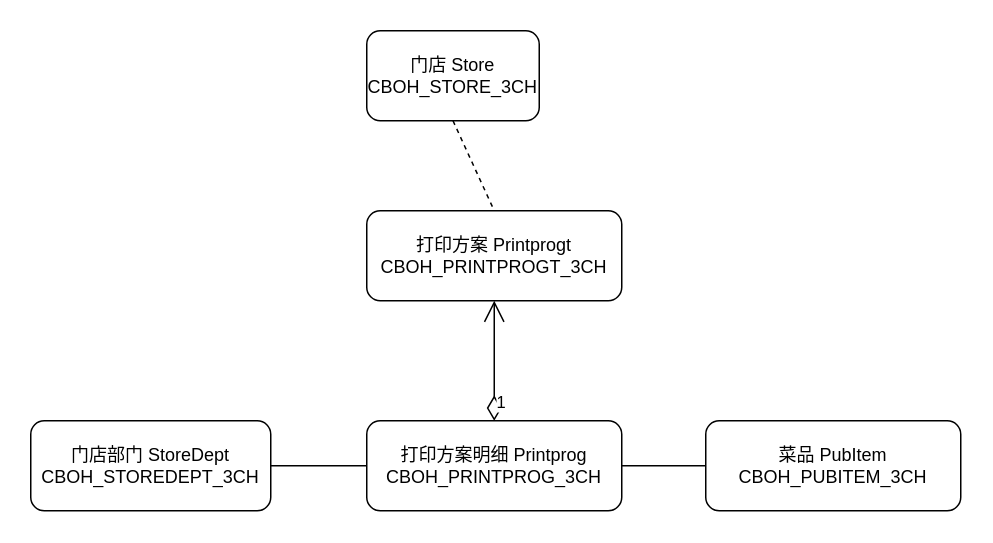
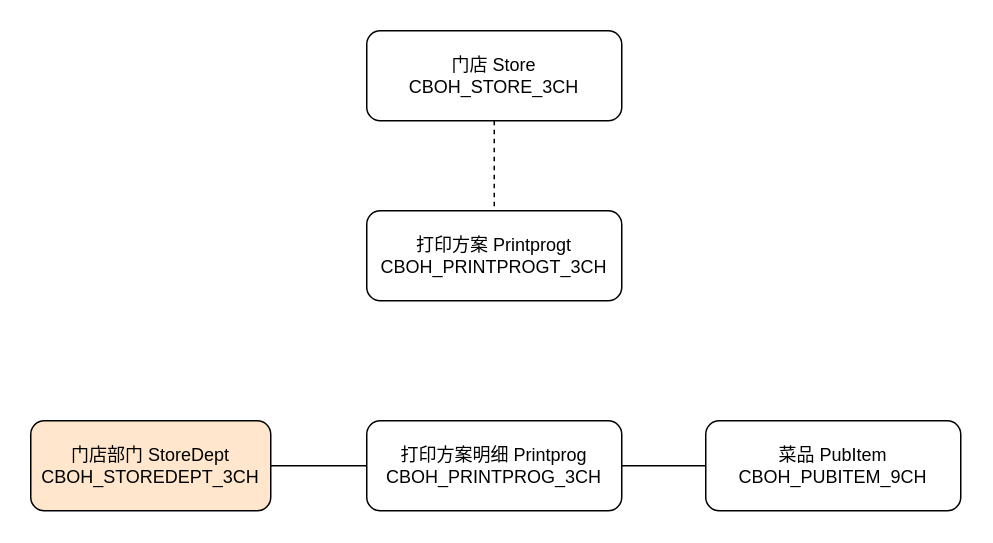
- <mxCell id="9" value="门店 Store&lt;br&gt;CBOH_STORE_3CH" style="rounded=1;whiteSpace=wrap;html=1;" vertex="1" parent="1"><mxGeometry x="244" y="20" width="115" height="60" as="geometry" /></mxCell>
+ <mxCell id="9" value="门店 Store&lt;br&gt;CBOH_STORE_3CH" style="rounded=1;whiteSpace=wrap;html=1;" vertex="1" parent="1"><mxGeometry x="244" y="20" width="170" height="60" as="geometry" /></mxCell>
- <mxCell id="8" value="1" style="endArrow=open;html=1;endSize=12;startArrow=diamondThin;startSize=14;startFill=0;edgeStyle=orthogonalEdgeStyle;align=left;verticalAlign=bottom;exitX=0.5;exitY=0;exitDx=0;exitDy=0;entryX=0.5;entryY=1;entryDx=0;entryDy=0;" edge="1" parent="1" source="3" target="2"><mxGeometry x="0.072" y="40" relative="1" as="geometry"><mxPoint x="178.6" y="297.18" as="sourcePoint" /><mxPoint x="179" y="250" as="targetPoint" /><Array as="points"><mxPoint x="329" y="250" /><mxPoint x="329" y="250" /></Array><mxPoint x="40" y="40" as="offset" /></mxGeometry></mxCell>
- <mxCell id="6" value="门店部门 StoreDept&lt;br&gt;CBOH_STOREDEPT_3CH" style="rounded=1;whiteSpace=wrap;html=1;" vertex="1" parent="1"><mxGeometry x="20" y="280" width="160" height="60" as="geometry" /></mxCell>
+ <mxCell id="6" value="门店部门 StoreDept&lt;br&gt;CBOH_STOREDEPT_3CH" style="rounded=1;whiteSpace=wrap;html=1;fillColor=#ffe6cc;" vertex="1" parent="1"><mxGeometry x="20" y="280" width="160" height="60" as="geometry" /></mxCell>
- <mxCell id="4" value="菜品 PubItem&lt;br&gt;CBOH_PUBITEM_3CH" style="rounded=1;whiteSpace=wrap;html=1;" vertex="1" parent="1"><mxGeometry x="470" y="280" width="170" height="60" as="geometry" /></mxCell>
+ <mxCell id="4" value="菜品 PubItem&lt;br&gt;CBOH_PUBITEM_9CH" style="rounded=1;whiteSpace=wrap;html=1;" vertex="1" parent="1"><mxGeometry x="470" y="280" width="170" height="60" as="geometry" /></mxCell>
